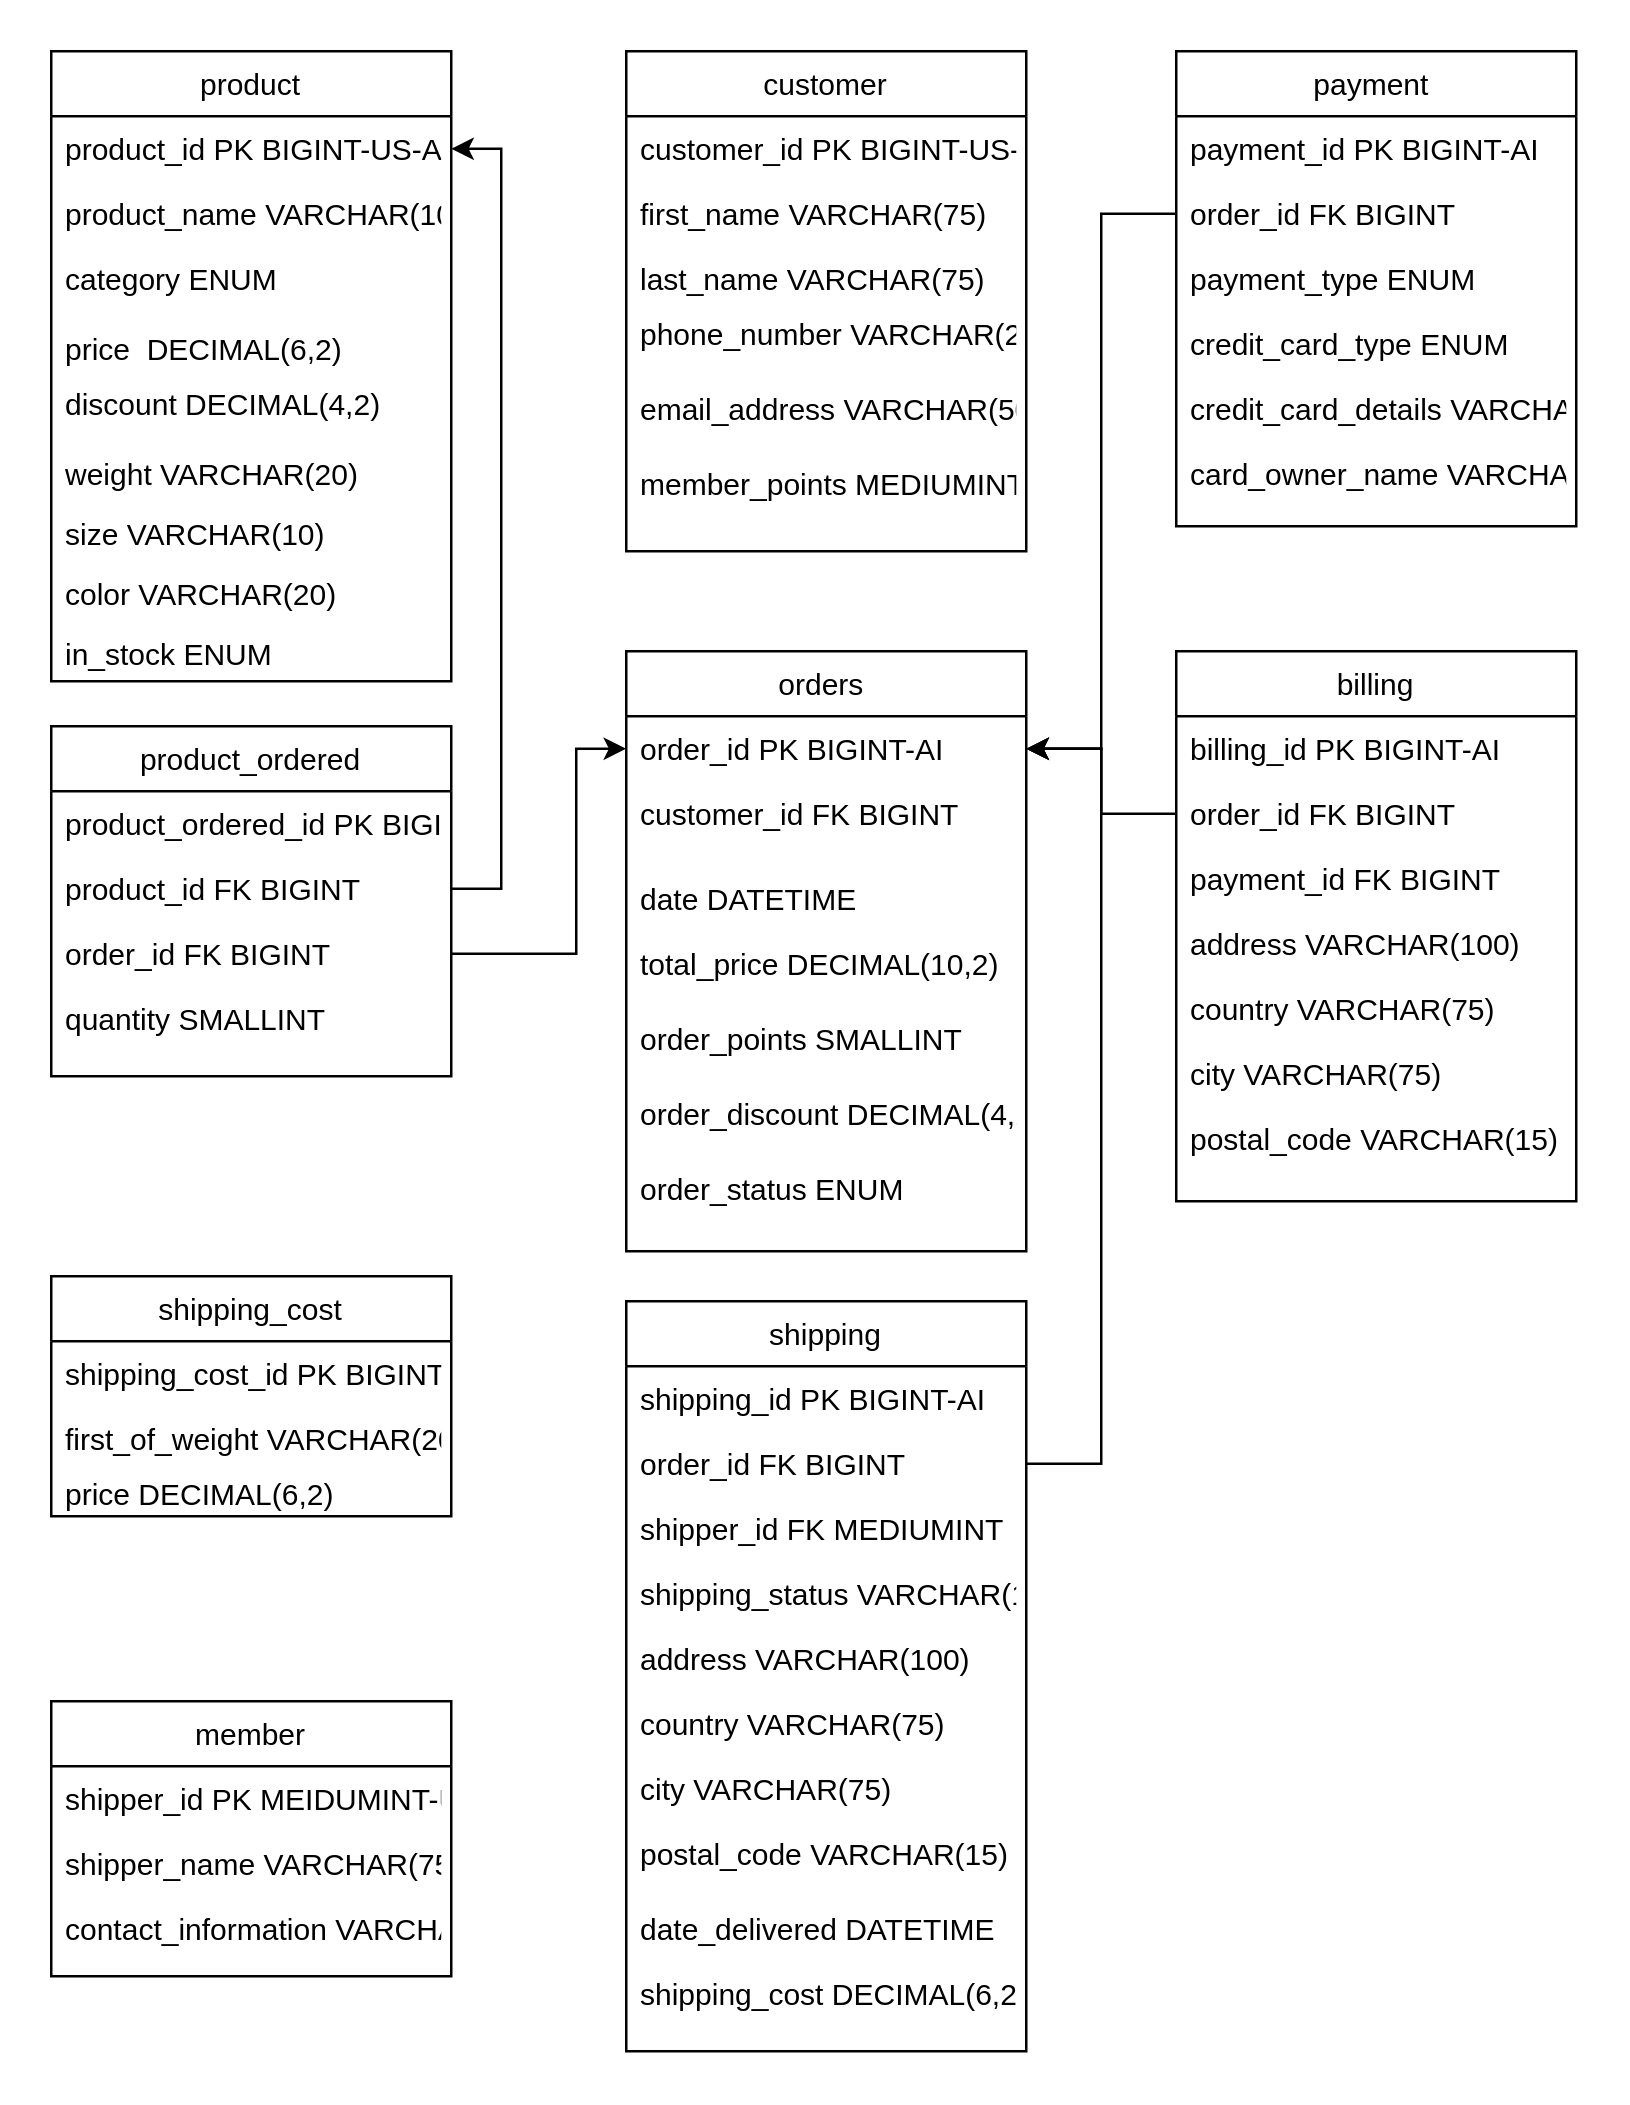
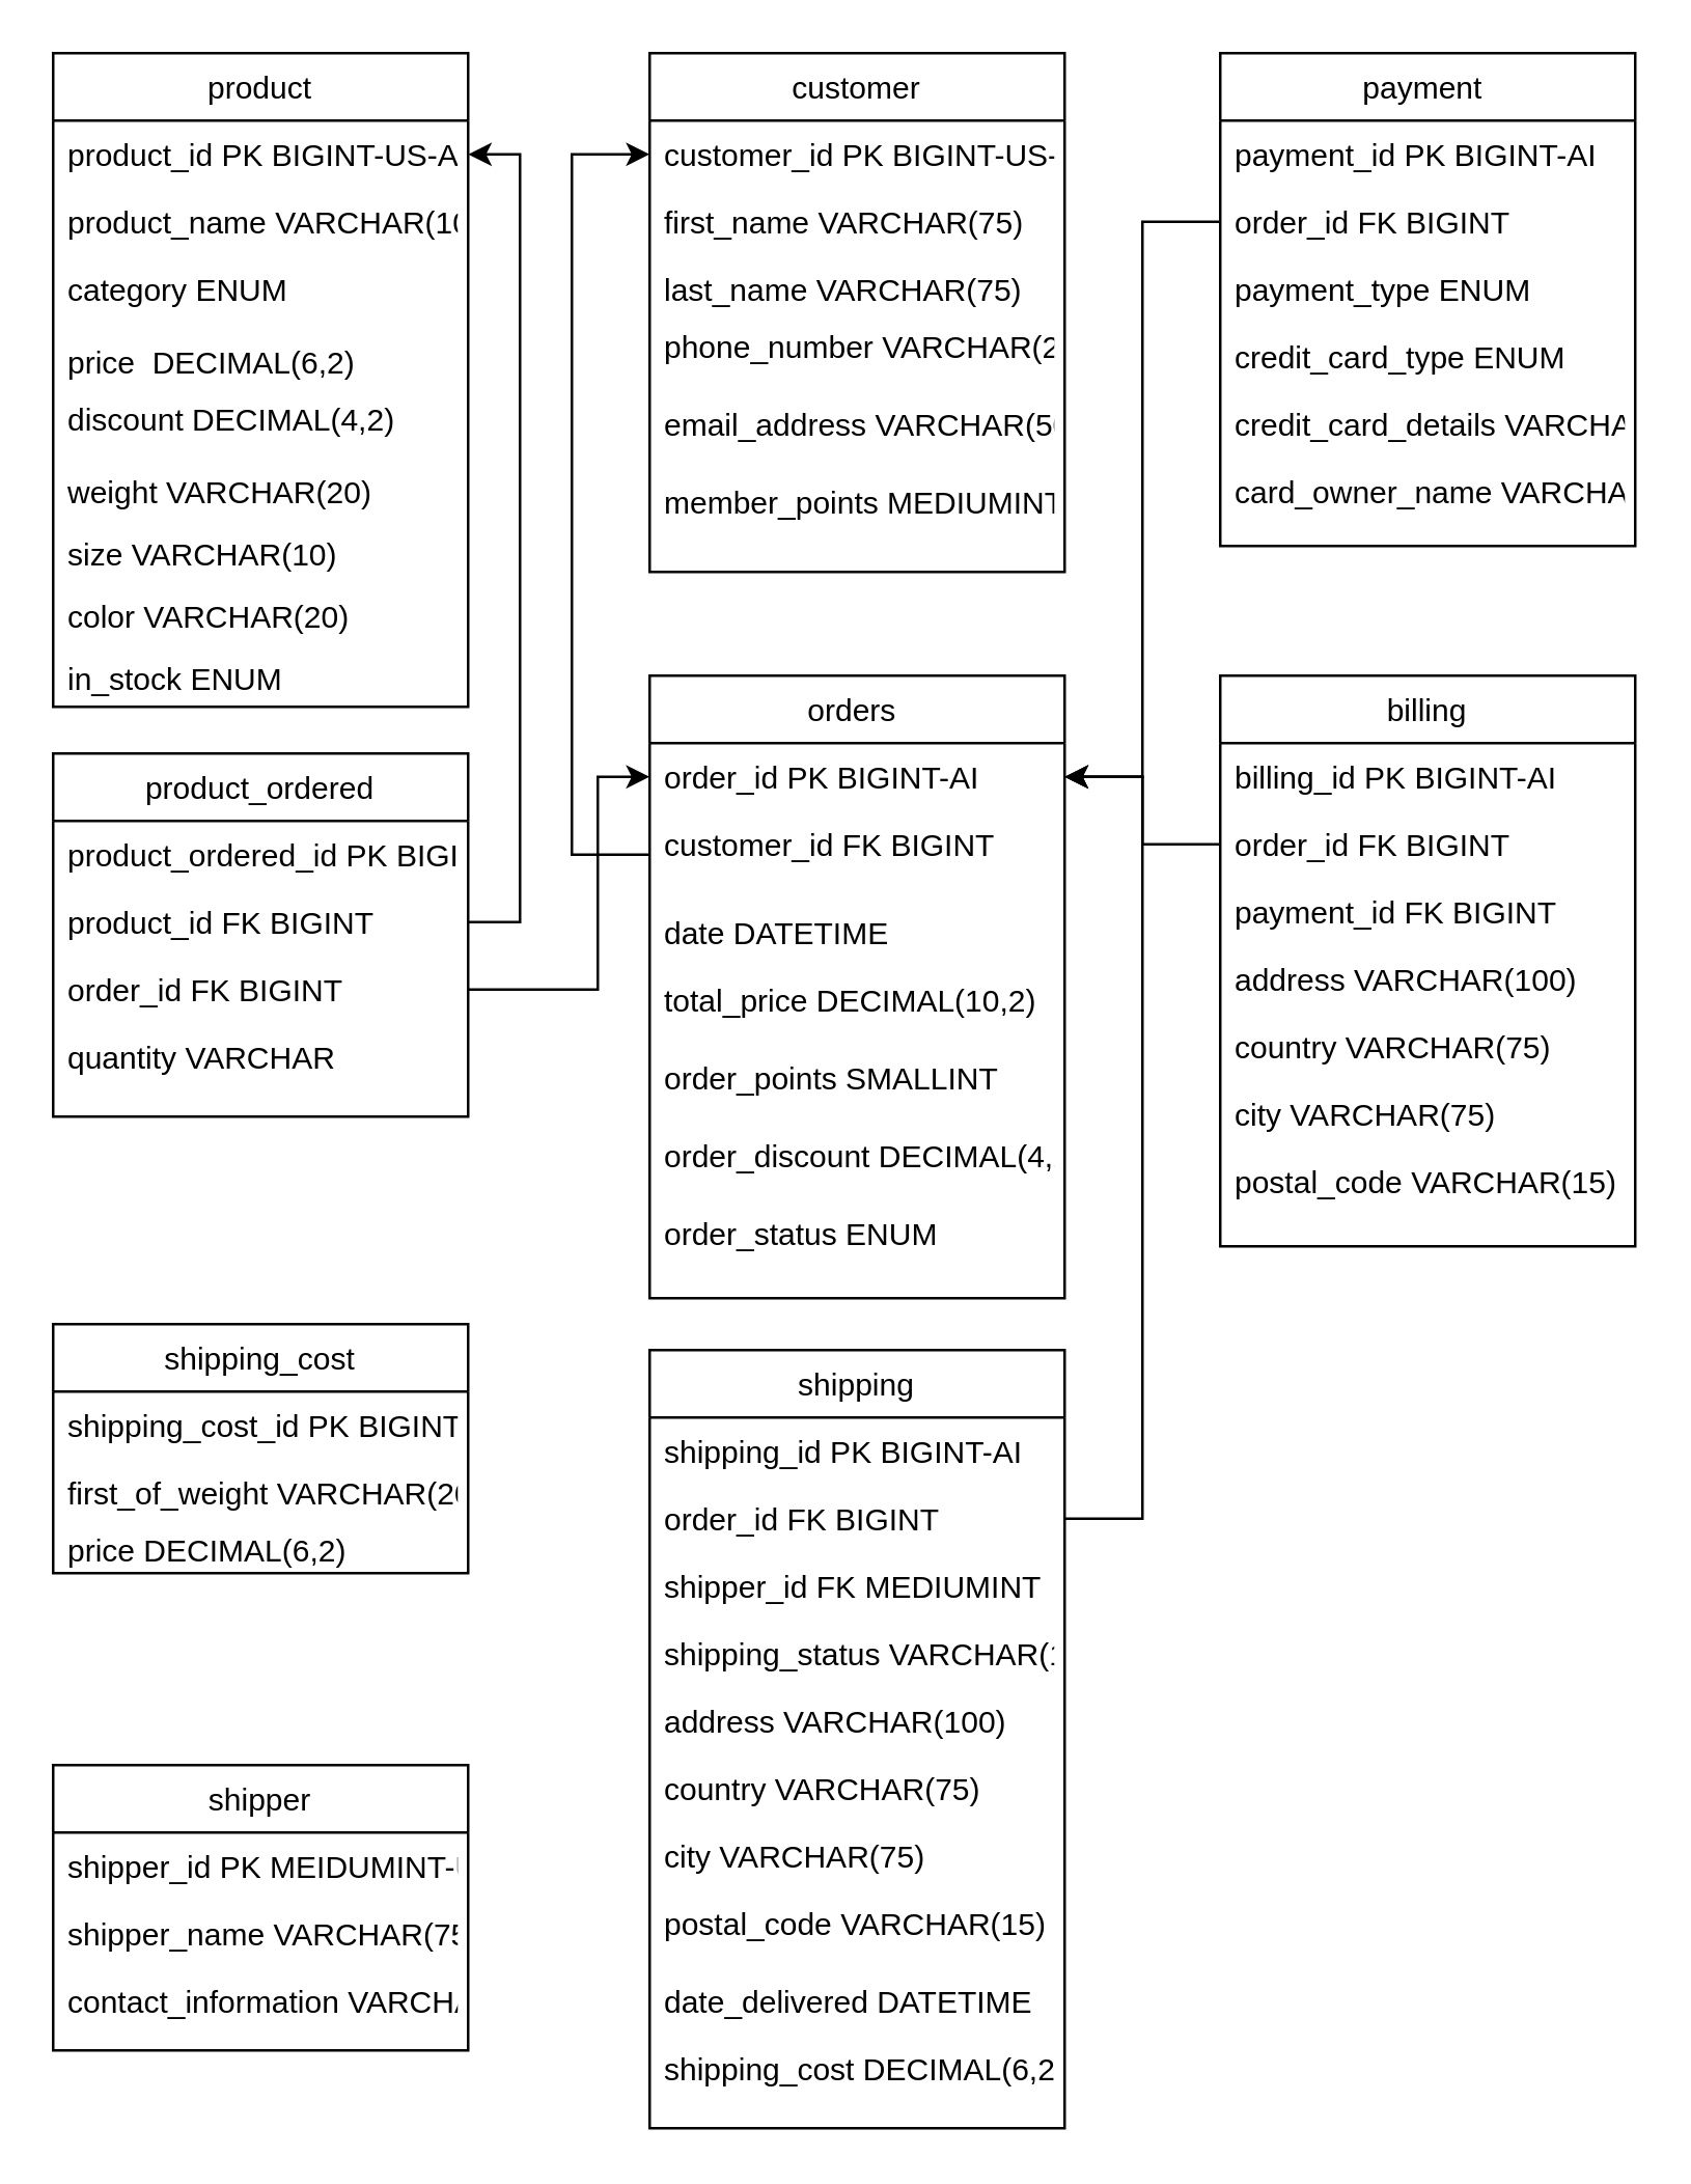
+ <mxCell id="67" style="edgeStyle=orthogonalEdgeStyle;rounded=0;orthogonalLoop=1;jettySize=auto;html=1;exitX=0;exitY=0.5;exitDx=0;exitDy=0;entryX=0;entryY=0.5;entryDx=0;entryDy=0;" parent="1" source="19" target="26" edge="1"><mxGeometry relative="1" as="geometry"><Array as="points"><mxPoint x="220" y="329" /><mxPoint x="220" y="59" /></Array></mxGeometry></mxCell>
- <mxCell id="16" value="quantity SMALLINT" style="text;align=left;verticalAlign=top;spacingLeft=4;spacingRight=4;overflow=hidden;rotatable=0;points=[[0,0.5],[1,0.5]];portConstraint=eastwest;" parent="12" vertex="1"><mxGeometry y="104" width="160" height="26" as="geometry" /></mxCell>
+ <mxCell id="16" value="quantity VARCHAR" style="text;align=left;verticalAlign=top;spacingLeft=4;spacingRight=4;overflow=hidden;rotatable=0;points=[[0,0.5],[1,0.5]];portConstraint=eastwest;" parent="12" vertex="1"><mxGeometry y="104" width="160" height="26" as="geometry" /></mxCell>
- <mxCell id="58" value="member" style="swimlane;fontStyle=0;align=center;verticalAlign=top;childLayout=stackLayout;horizontal=1;startSize=26;horizontalStack=0;resizeParent=1;resizeLast=0;collapsible=1;marginBottom=0;rounded=0;shadow=0;strokeWidth=1;" parent="1" vertex="1"><mxGeometry x="20" y="680" width="160" height="110" as="geometry"><mxRectangle x="540" y="585" width="160" height="26" as="alternateBounds" /></mxGeometry></mxCell>
+ <mxCell id="58" value="shipper" style="swimlane;fontStyle=0;align=center;verticalAlign=top;childLayout=stackLayout;horizontal=1;startSize=26;horizontalStack=0;resizeParent=1;resizeLast=0;collapsible=1;marginBottom=0;rounded=0;shadow=0;strokeWidth=1;" parent="1" vertex="1"><mxGeometry x="20" y="680" width="160" height="110" as="geometry"><mxRectangle x="540" y="585" width="160" height="26" as="alternateBounds" /></mxGeometry></mxCell>
